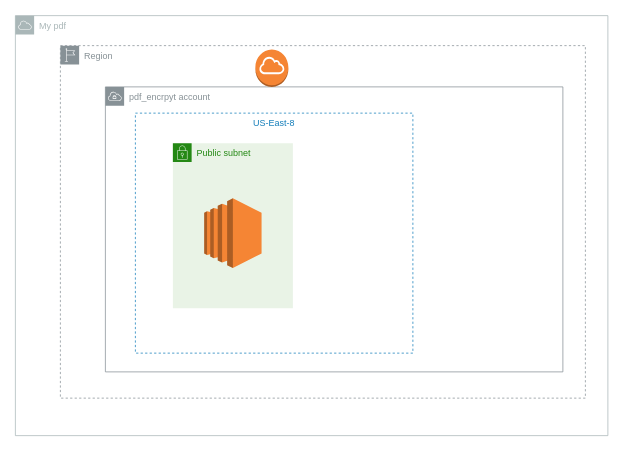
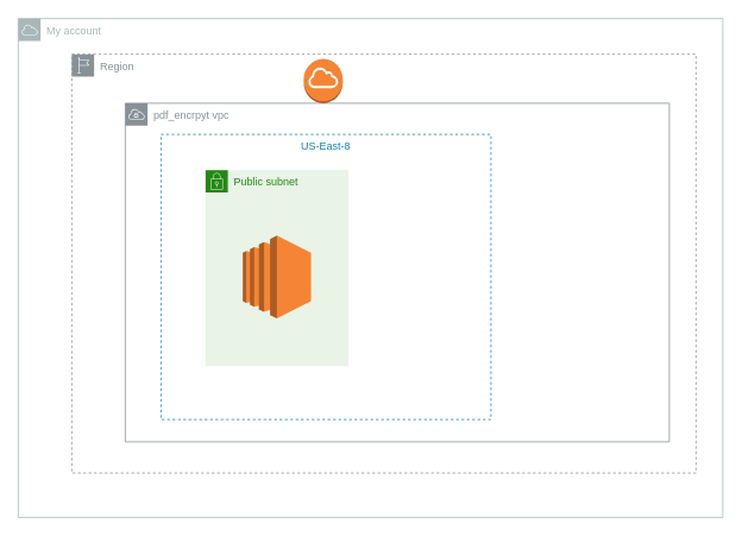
- <mxCell id="2" value="My pdf&lt;br&gt;" style="sketch=0;outlineConnect=0;gradientColor=none;html=1;whiteSpace=wrap;fontSize=12;fontStyle=0;shape=mxgraph.aws4.group;grIcon=mxgraph.aws4.group_aws_cloud;strokeColor=#AAB7B8;fillColor=none;verticalAlign=top;align=left;spacingLeft=30;fontColor=#AAB7B8;dashed=0;" parent="1" vertex="1"><mxGeometry x="20" y="20" width="790" height="560" as="geometry" /></mxCell>
+ <mxCell id="2" value="My account&lt;br&gt;" style="sketch=0;outlineConnect=0;gradientColor=none;html=1;whiteSpace=wrap;fontSize=12;fontStyle=0;shape=mxgraph.aws4.group;grIcon=mxgraph.aws4.group_aws_cloud;strokeColor=#AAB7B8;fillColor=none;verticalAlign=top;align=left;spacingLeft=30;fontColor=#AAB7B8;dashed=0;" parent="1" vertex="1"><mxGeometry x="20" y="20" width="790" height="560" as="geometry" /></mxCell>
- <mxCell id="4" value="pdf_encrpyt account" style="sketch=0;outlineConnect=0;gradientColor=none;html=1;whiteSpace=wrap;fontSize=12;fontStyle=0;shape=mxgraph.aws4.group;grIcon=mxgraph.aws4.group_vpc;strokeColor=#879196;fillColor=none;verticalAlign=top;align=left;spacingLeft=30;fontColor=#879196;dashed=0;" parent="1" vertex="1"><mxGeometry x="140" y="115" width="610" height="380" as="geometry" /></mxCell>
+ <mxCell id="4" value="pdf_encrpyt vpc" style="sketch=0;outlineConnect=0;gradientColor=none;html=1;whiteSpace=wrap;fontSize=12;fontStyle=0;shape=mxgraph.aws4.group;grIcon=mxgraph.aws4.group_vpc;strokeColor=#879196;fillColor=none;verticalAlign=top;align=left;spacingLeft=30;fontColor=#879196;dashed=0;" parent="1" vertex="1"><mxGeometry x="140" y="115" width="610" height="380" as="geometry" /></mxCell>
